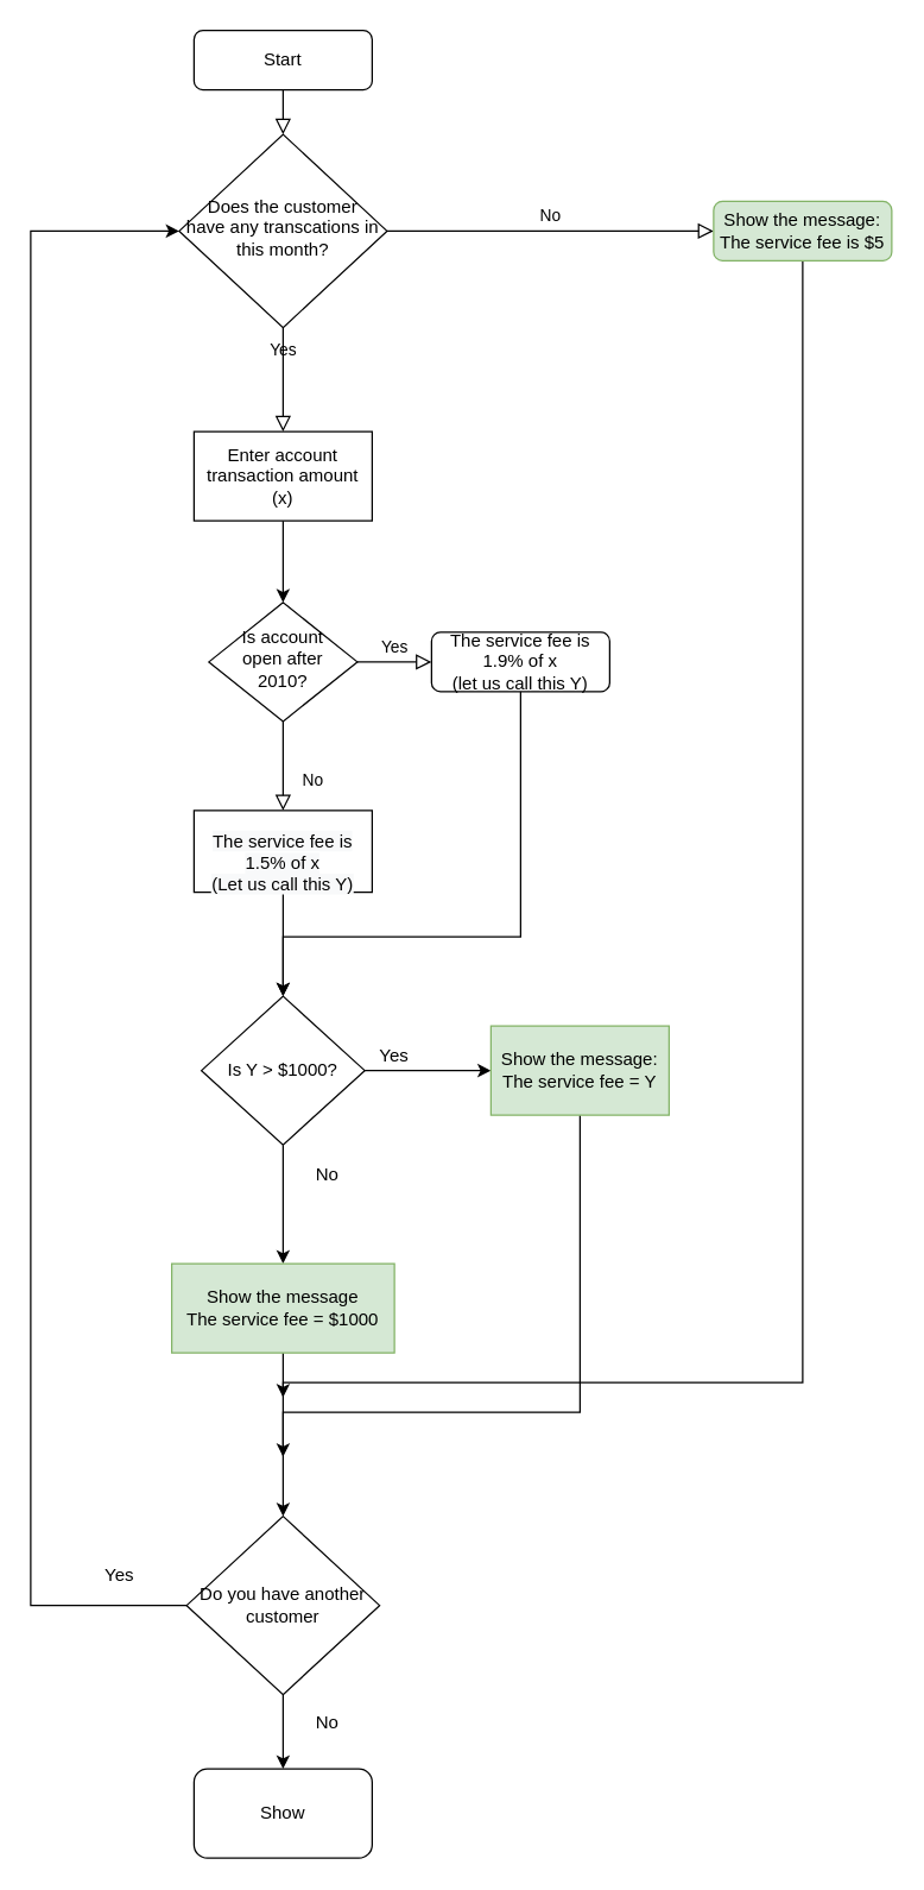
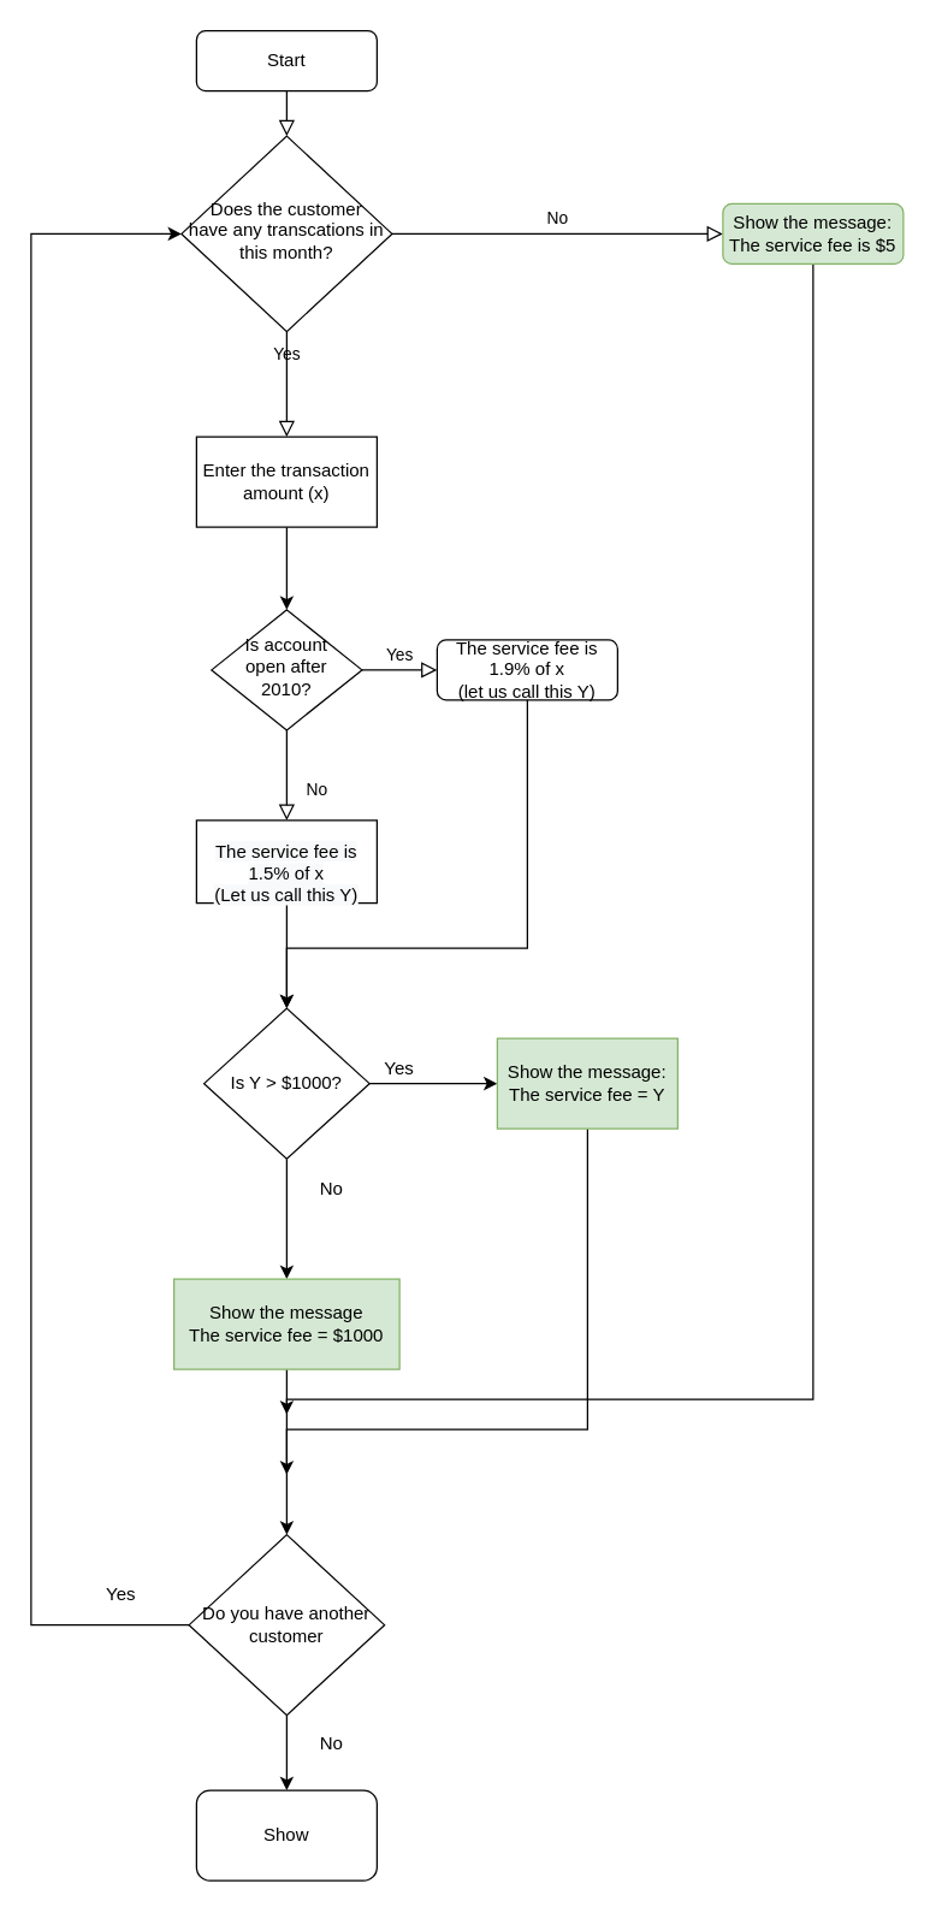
- <mxCell id="17" value="Enter account transaction amount (x)" style="rounded=0;whiteSpace=wrap;html=1;" vertex="1" parent="1"><mxGeometry x="130" y="290" width="120" height="60" as="geometry" /></mxCell>
+ <mxCell id="17" value="Enter the transaction amount (x)" style="rounded=0;whiteSpace=wrap;html=1;" vertex="1" parent="1"><mxGeometry x="130" y="290" width="120" height="60" as="geometry" /></mxCell>
